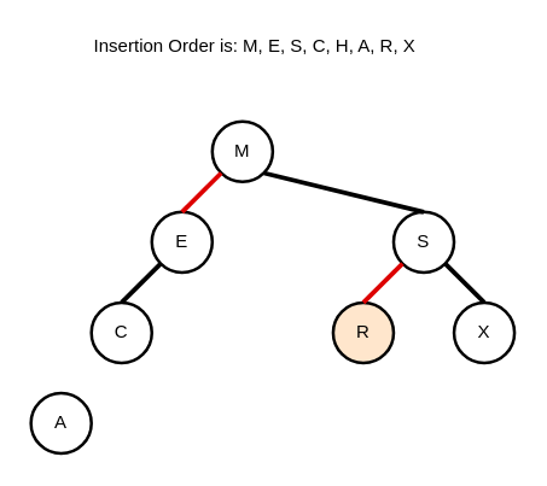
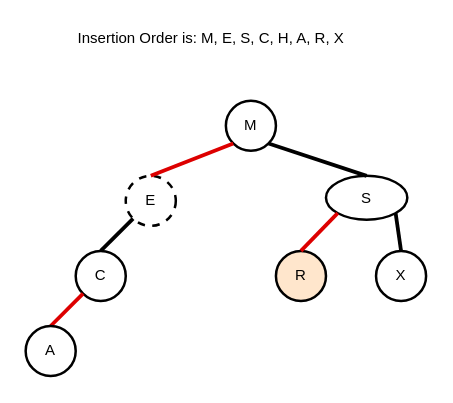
- <mxCell id="2" value="M" style="ellipse;whiteSpace=wrap;html=1;aspect=fixed;strokeWidth=2;" parent="1" vertex="1"><mxGeometry x="140" y="80" width="40" height="40" as="geometry" /></mxCell>
+ <mxCell id="2" value="M" style="ellipse;whiteSpace=wrap;html=1;aspect=fixed;strokeWidth=2;" parent="1" vertex="1"><mxGeometry x="180" y="80" width="40" height="40" as="geometry" /></mxCell>
- <mxCell id="3" value="E" style="ellipse;whiteSpace=wrap;html=1;aspect=fixed;strokeWidth=2;" parent="1" vertex="1"><mxGeometry x="100" y="140" width="40" height="40" as="geometry" /></mxCell>
+ <mxCell id="3" value="E" style="ellipse;whiteSpace=wrap;html=1;aspect=fixed;strokeWidth=2;dashed=1;" parent="1" vertex="1"><mxGeometry x="100" y="140" width="40" height="40" as="geometry" /></mxCell>
- <mxCell id="9" value="S" style="ellipse;whiteSpace=wrap;html=1;aspect=fixed;strokeWidth=2;" parent="1" vertex="1"><mxGeometry x="260" y="140" width="40" height="40" as="geometry" /></mxCell>
+ <mxCell id="9" value="S" style="ellipse;whiteSpace=wrap;html=1;aspect=fixed;strokeWidth=2;" parent="1" vertex="1"><mxGeometry x="260" y="140" width="65" height="35" as="geometry" /></mxCell>
+ <mxCell id="7" value="" style="endArrow=none;html=1;exitX=0;exitY=1;exitDx=0;exitDy=0;entryX=0.5;entryY=0;entryDx=0;entryDy=0;endSize=6;startSize=6;jumpSize=6;strokeWidth=3;fillColor=#ffcccc;strokeColor=#DD0000;" parent="1" source="5" target="8" edge="1"><mxGeometry width="50" height="50" relative="1" as="geometry"><mxPoint x="155.858" y="124.142" as="sourcePoint" /><mxPoint x="130" y="150" as="targetPoint" /></mxGeometry></mxCell>
